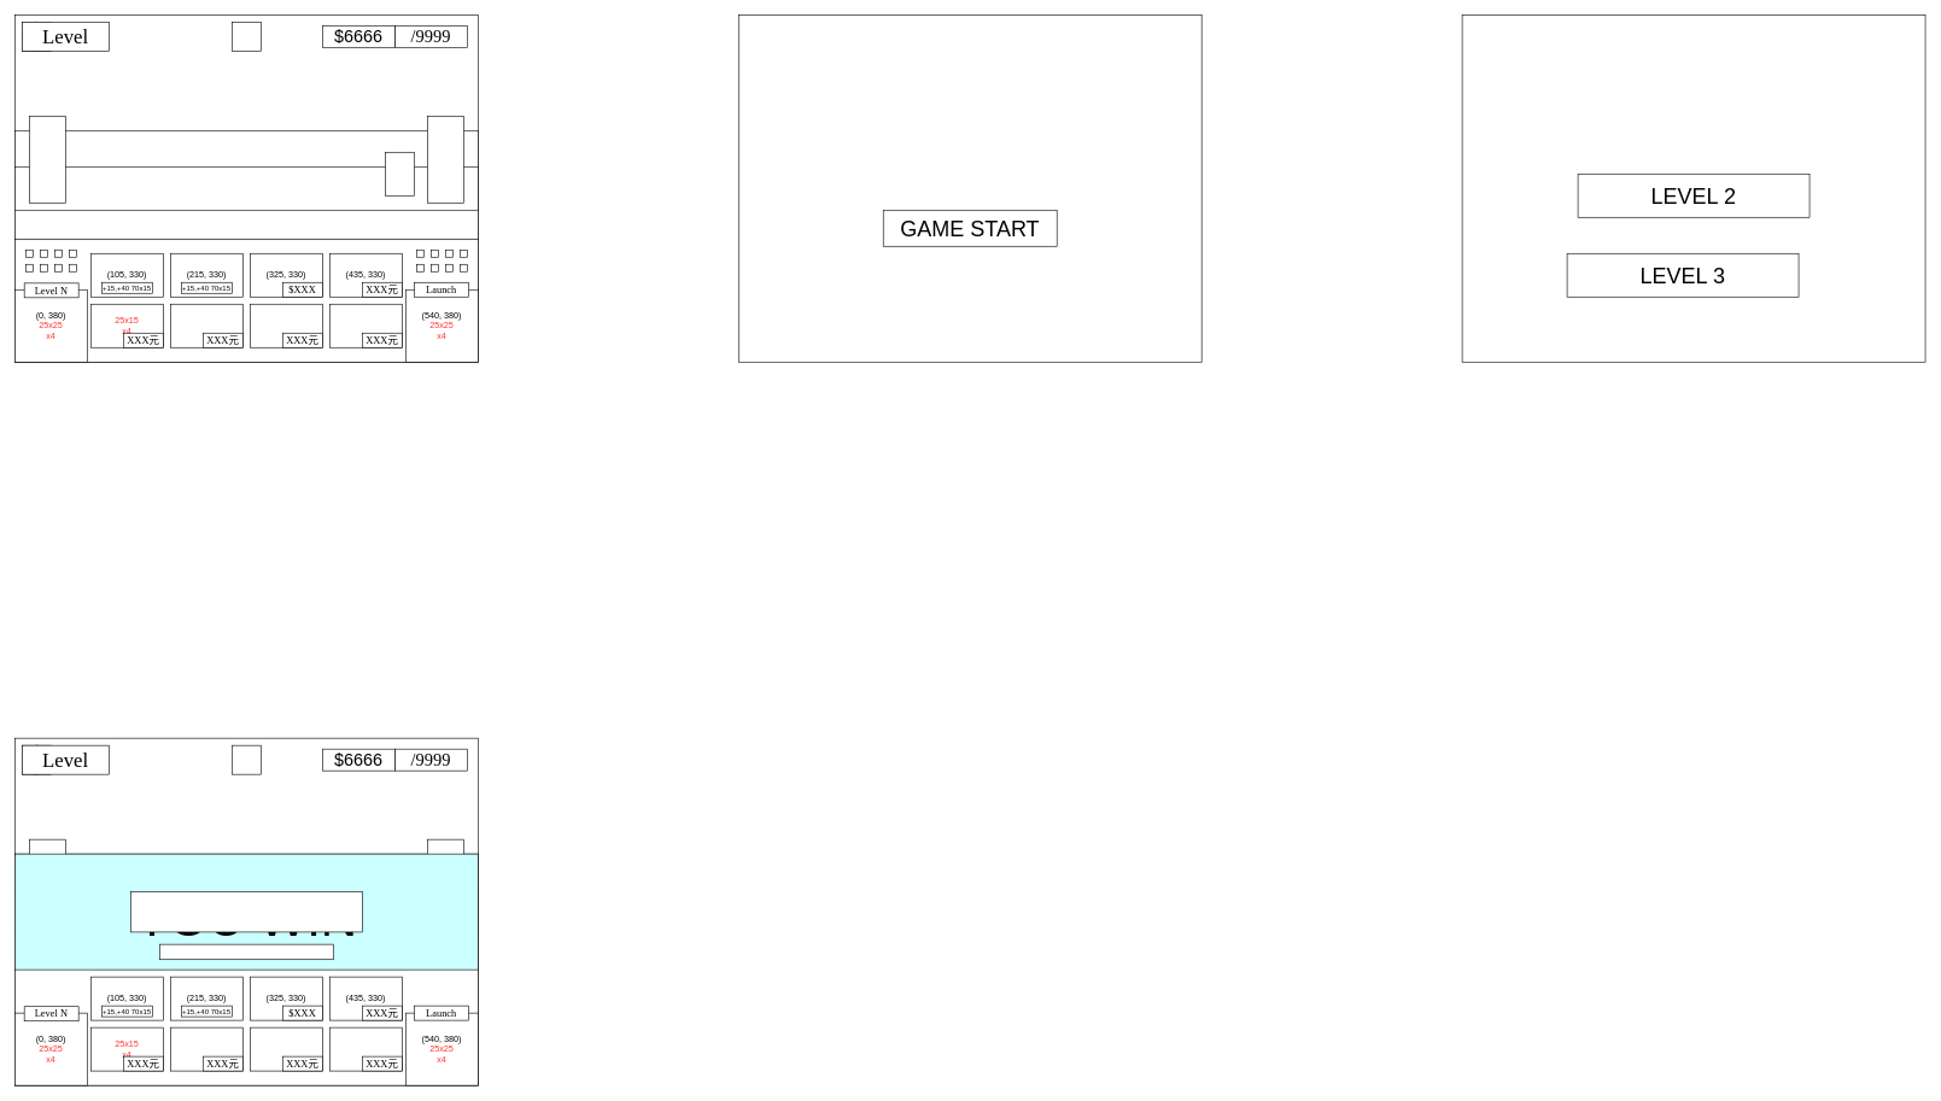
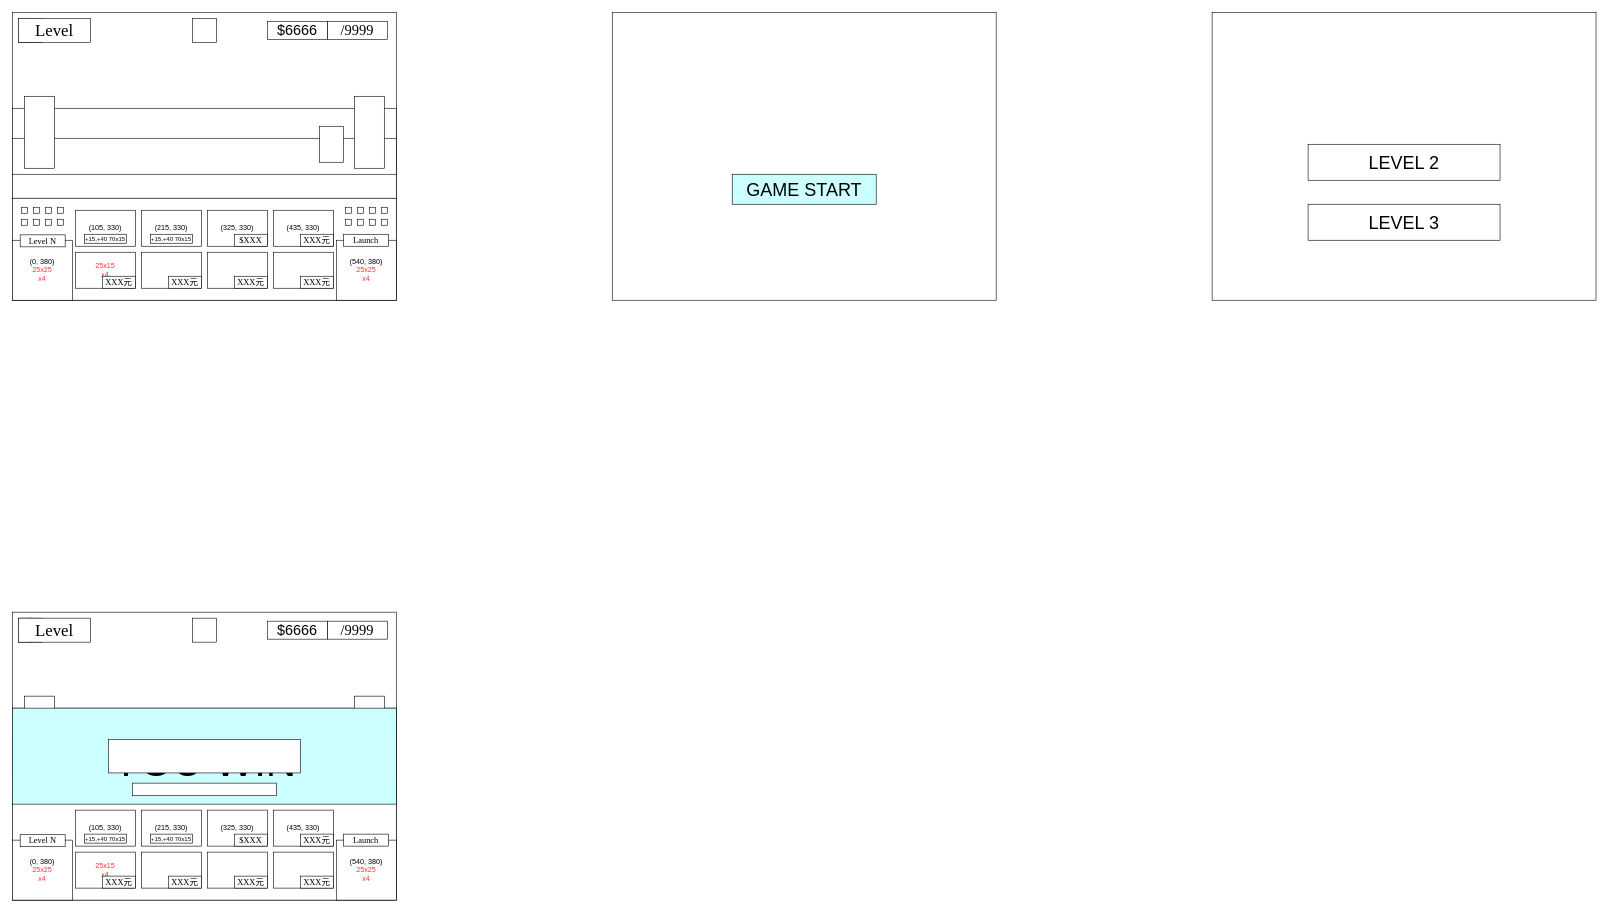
- <mxCell id="33" value="&lt;font style=&quot;font-size: 30px;&quot;&gt;GAME START&lt;/font&gt;" style="rounded=0;whiteSpace=wrap;html=1;fontSize=30;" parent="1" vertex="1"><mxGeometry x="1220" y="290" width="240" height="50" as="geometry" /></mxCell>
+ <mxCell id="33" value="&lt;font style=&quot;font-size: 30px;&quot;&gt;GAME START&lt;/font&gt;" style="rounded=0;whiteSpace=wrap;html=1;fontSize=30;fillColor=#ccffff;" parent="1" vertex="1"><mxGeometry x="1220" y="290" width="240" height="50" as="geometry" /></mxCell>
- <mxCell id="36" value="&lt;font style=&quot;font-size: 30px;&quot;&gt;LEVEL 3&lt;/font&gt;" style="rounded=0;whiteSpace=wrap;html=1;fontSize=30;" parent="1" vertex="1"><mxGeometry x="2165" y="350" width="320" height="60" as="geometry" /></mxCell>
+ <mxCell id="36" value="&lt;font style=&quot;font-size: 30px;&quot;&gt;LEVEL 3&lt;/font&gt;" style="rounded=0;whiteSpace=wrap;html=1;fontSize=30;" parent="1" vertex="1"><mxGeometry x="2180" y="340" width="320" height="60" as="geometry" /></mxCell>
